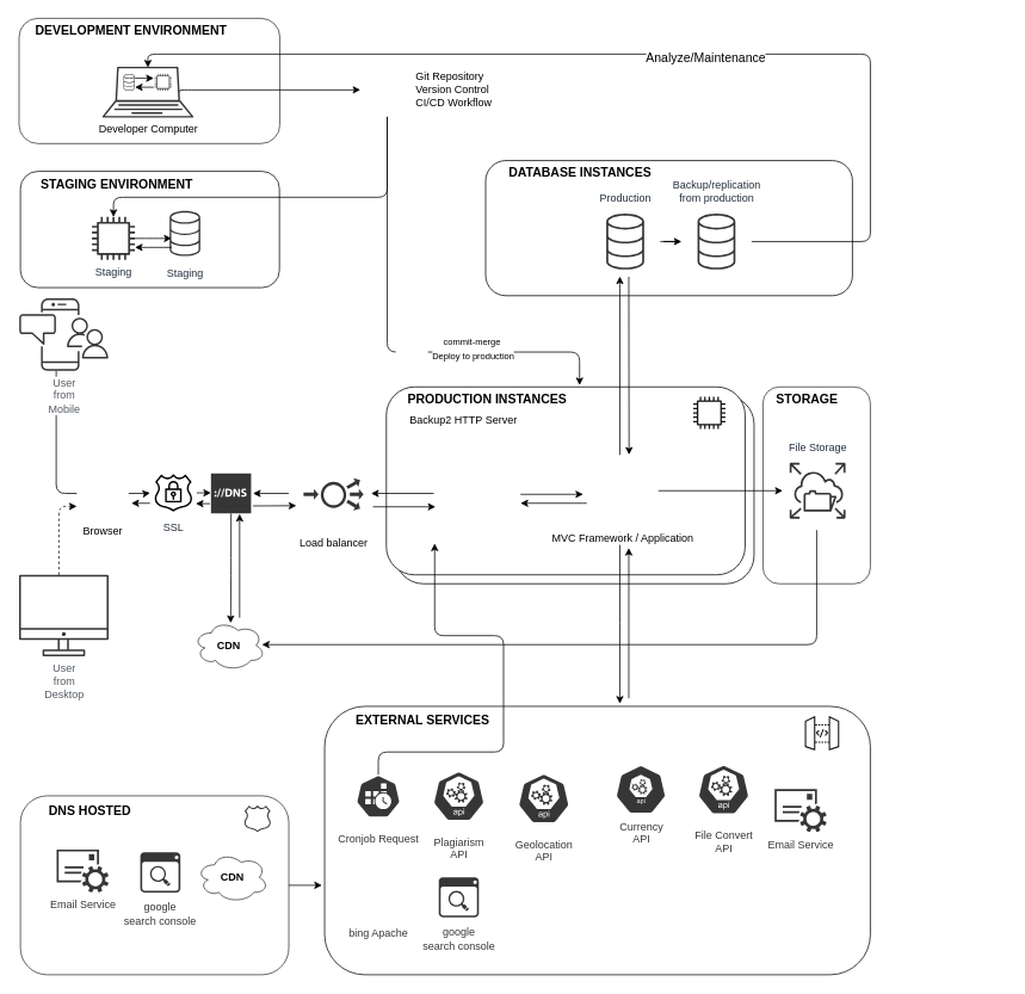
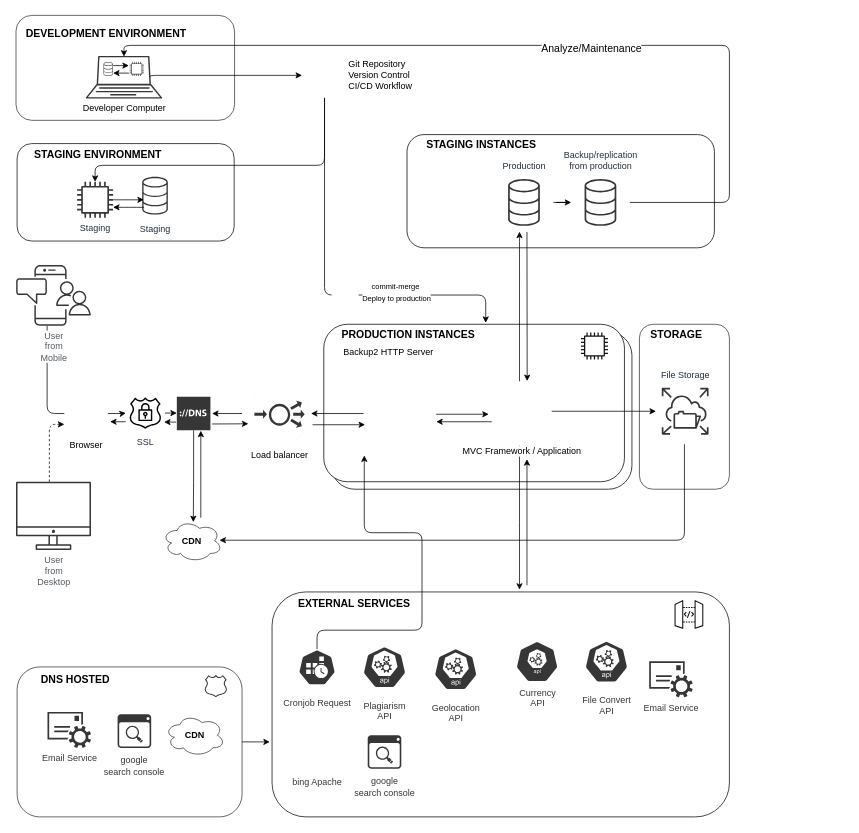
- <mxCell id="78" value="&lt;div style=&quot;text-align: justify ; font-size: 14px&quot;&gt;&lt;b&gt;DEVELOPMENT ENVIRONMENT&lt;/b&gt;&lt;/div&gt;" style="text;html=1;strokeColor=none;fillColor=none;align=left;verticalAlign=middle;whiteSpace=wrap;rounded=0;spacing=2;spacingRight=0;fontSize=14;" vertex="1" parent="1"><mxGeometry x="37.4" y="24" width="258" height="20" as="geometry" /></mxCell>
+ <mxCell id="78" value="&lt;div style=&quot;text-align: justify ; font-size: 14px&quot;&gt;&lt;b&gt;DEVELOPMENT ENVIRONMENT&lt;/b&gt;&lt;/div&gt;" style="text;html=1;strokeColor=none;fillColor=none;align=left;verticalAlign=middle;whiteSpace=wrap;rounded=0;spacing=2;spacingRight=0;fontSize=14;" vertex="1" parent="1"><mxGeometry x="32.4" y="34" width="258" height="20" as="geometry" /></mxCell>
- <mxCell id="51" value="&lt;div style=&quot;text-align: justify ; font-size: 14px&quot;&gt;&lt;b style=&quot;font-size: 14px&quot;&gt;DATABASE INSTANCES&lt;/b&gt;&lt;/div&gt;" style="text;html=1;strokeColor=none;fillColor=none;align=left;verticalAlign=middle;whiteSpace=wrap;rounded=0;spacing=2;spacingRight=0;fontSize=14;" parent="1" vertex="1"><mxGeometry x="566" y="182" width="258" height="20" as="geometry" /></mxCell>
+ <mxCell id="51" value="&lt;div style=&quot;text-align: justify ; font-size: 14px&quot;&gt;&lt;b style=&quot;font-size: 14px&quot;&gt;STAGING INSTANCES&lt;/b&gt;&lt;/div&gt;" style="text;html=1;strokeColor=none;fillColor=none;align=left;verticalAlign=middle;whiteSpace=wrap;rounded=0;spacing=2;spacingRight=0;fontSize=14;" parent="1" vertex="1"><mxGeometry x="566" y="182" width="258" height="20" as="geometry" /></mxCell>
- <mxCell id="14" value="User&lt;br&gt;from&lt;br&gt;Mobile" style="outlineConnect=0;gradientColor=none;fontColor=#545B64;strokeColor=none;dashed=0;verticalLabelPosition=bottom;verticalAlign=top;align=center;html=1;fontSize=12;fontStyle=0;aspect=fixed;shape=mxgraph.aws4.illustration_notification;pointerEvents=1;labelBackgroundColor=#ffffff;fillColor=#363636;" parent="1" vertex="1"><mxGeometry x="20.5" y="333" width="100" height="81" as="geometry" /></mxCell>
+ <mxCell id="14" value="User&lt;br&gt;from&lt;br&gt;Mobile" style="outlineConnect=0;gradientColor=none;fontColor=#545B64;strokeColor=none;dashed=0;verticalLabelPosition=bottom;verticalAlign=top;align=center;html=1;fontSize=12;fontStyle=0;aspect=fixed;shape=mxgraph.aws4.illustration_notification;pointerEvents=1;labelBackgroundColor=#ffffff;fillColor=#363636;" parent="1" vertex="1"><mxGeometry x="20.5" y="353" width="100" height="81" as="geometry" /></mxCell>
